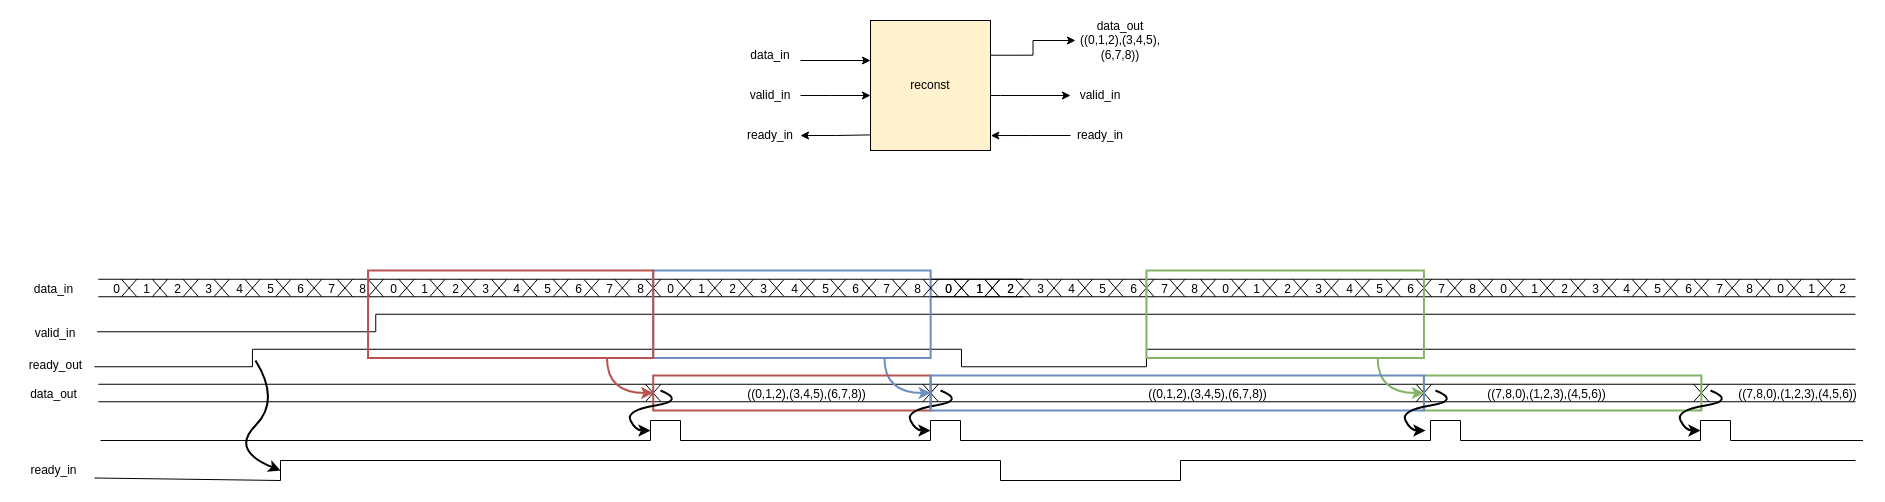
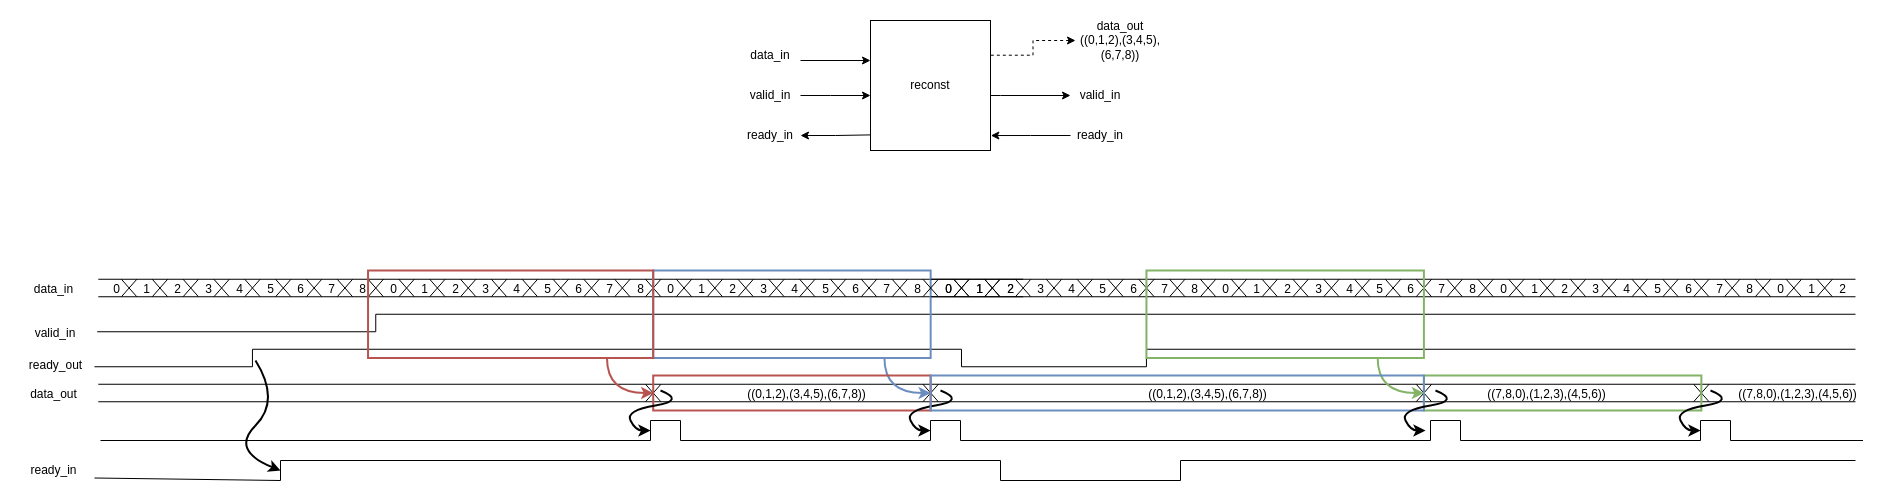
- <mxCell id="9" value="" style="edgeStyle=orthogonalEdgeStyle;rounded=0;orthogonalLoop=1;jettySize=auto;html=1;startArrow=classic;startFill=1;endArrow=none;endFill=0;entryX=1.003;entryY=0.267;entryDx=0;entryDy=0;entryPerimeter=0;" parent="1" source="10" target="2" edge="1"><mxGeometry relative="1" as="geometry"><Array as="points" /></mxGeometry></mxCell>
+ <mxCell id="9" value="" style="edgeStyle=orthogonalEdgeStyle;rounded=0;orthogonalLoop=1;jettySize=auto;html=1;startArrow=classic;startFill=1;endArrow=none;endFill=0;entryX=1.003;entryY=0.267;entryDx=0;entryDy=0;entryPerimeter=0;dashed=1;" parent="1" source="10" target="2" edge="1"><mxGeometry relative="1" as="geometry"><Array as="points" /></mxGeometry></mxCell>
- <mxCell id="2" value="reconst" style="rounded=0;whiteSpace=wrap;html=1;fillColor=#fff2cc;" parent="1" vertex="1"><mxGeometry x="870" y="20" width="120" height="130" as="geometry" /></mxCell>
+ <mxCell id="2" value="reconst" style="rounded=0;whiteSpace=wrap;html=1;" parent="1" vertex="1"><mxGeometry x="870" y="20" width="120" height="130" as="geometry" /></mxCell>
